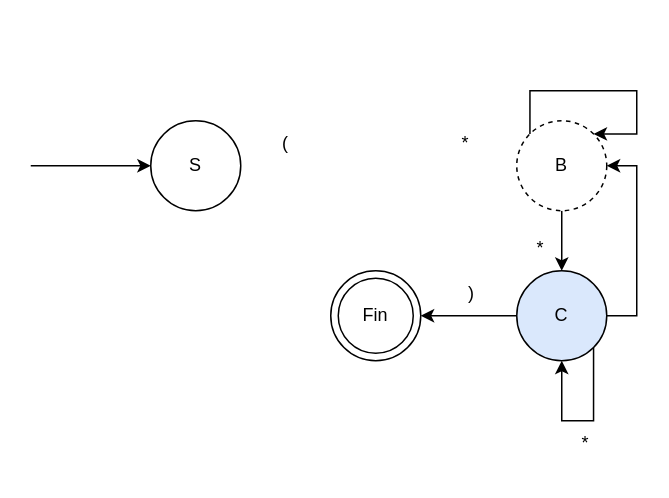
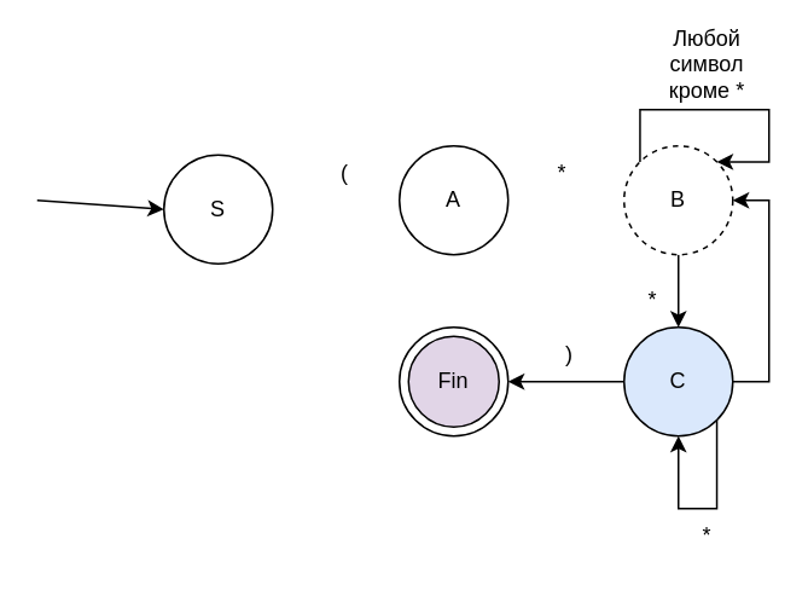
+ <mxCell id="14" value="Любой символ кроме *" style="text;html=1;strokeColor=none;fillColor=none;align=center;verticalAlign=middle;whiteSpace=wrap;rounded=0;" parent="1" vertex="1"><mxGeometry x="360" y="20" width="60" height="30" as="geometry" /></mxCell>
- <mxCell id="2" value="S" style="ellipse;whiteSpace=wrap;html=1;aspect=fixed;" parent="1" vertex="1"><mxGeometry x="100" y="80" width="60" height="60" as="geometry" /></mxCell>
+ <mxCell id="2" value="S" style="ellipse;whiteSpace=wrap;html=1;aspect=fixed;" parent="1" vertex="1"><mxGeometry x="90" y="85" width="60" height="60" as="geometry" /></mxCell>
+ <mxCell id="4" value="A" style="ellipse;whiteSpace=wrap;html=1;aspect=fixed;" parent="1" vertex="1"><mxGeometry x="220" y="80" width="60" height="60" as="geometry" /></mxCell>
- <mxCell id="11" value="Fin" style="ellipse;whiteSpace=wrap;html=1;aspect=fixed;" parent="1" vertex="1"><mxGeometry x="225" y="185" width="50" height="50" as="geometry" /></mxCell>
+ <mxCell id="11" value="Fin" style="ellipse;whiteSpace=wrap;html=1;aspect=fixed;fillColor=#e1d5e7;" parent="1" vertex="1"><mxGeometry x="225" y="185" width="50" height="50" as="geometry" /></mxCell>
